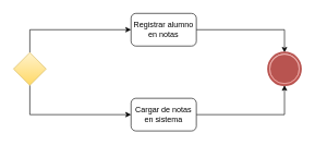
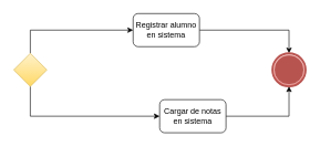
- <mxCell id="6" value="Registrar alumno en notas" style="rounded=1;whiteSpace=wrap;html=1;" vertex="1" parent="1"><mxGeometry x="200" y="20" width="100" height="50" as="geometry" /></mxCell>
+ <mxCell id="6" value="Registrar alumno en sistema" style="rounded=1;whiteSpace=wrap;html=1;" vertex="1" parent="1"><mxGeometry x="200" y="20" width="100" height="50" as="geometry" /></mxCell>
- <mxCell id="8" value="Cargar de notas en sistema" style="rounded=1;whiteSpace=wrap;html=1;" vertex="1" parent="1"><mxGeometry x="200" y="150" width="100" height="50" as="geometry" /></mxCell>
+ <mxCell id="8" value="Cargar de notas en sistema" style="rounded=1;whiteSpace=wrap;html=1;" vertex="1" parent="1"><mxGeometry x="240" y="150" width="100" height="50" as="geometry" /></mxCell>
